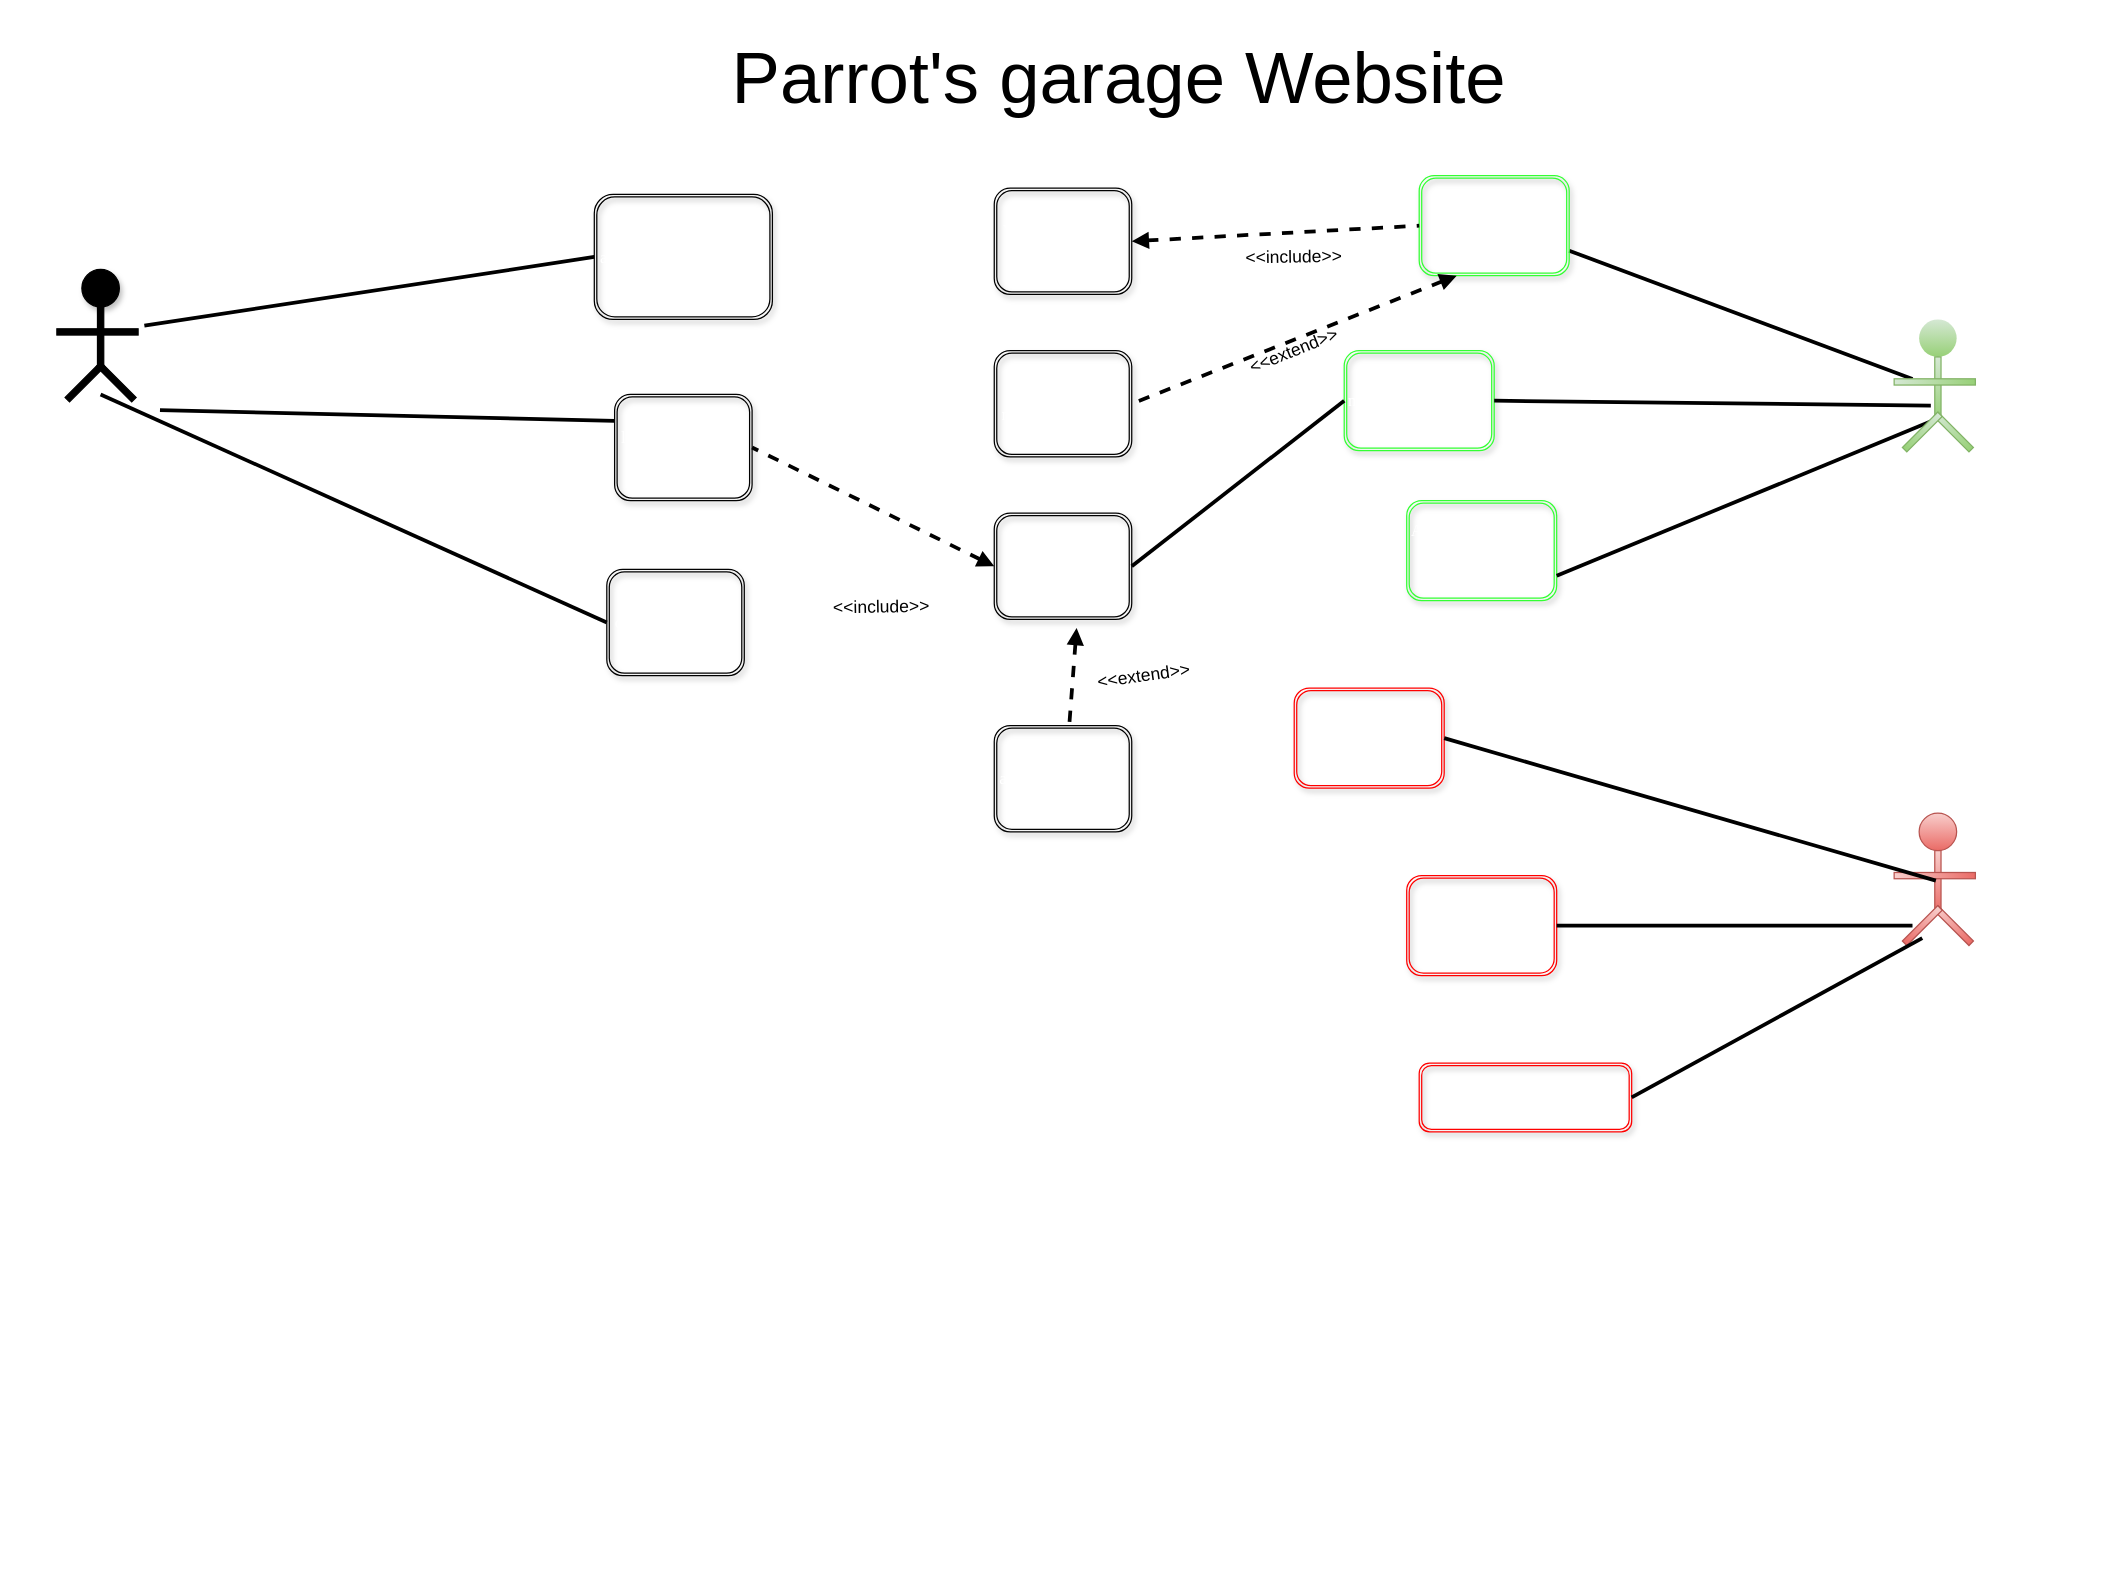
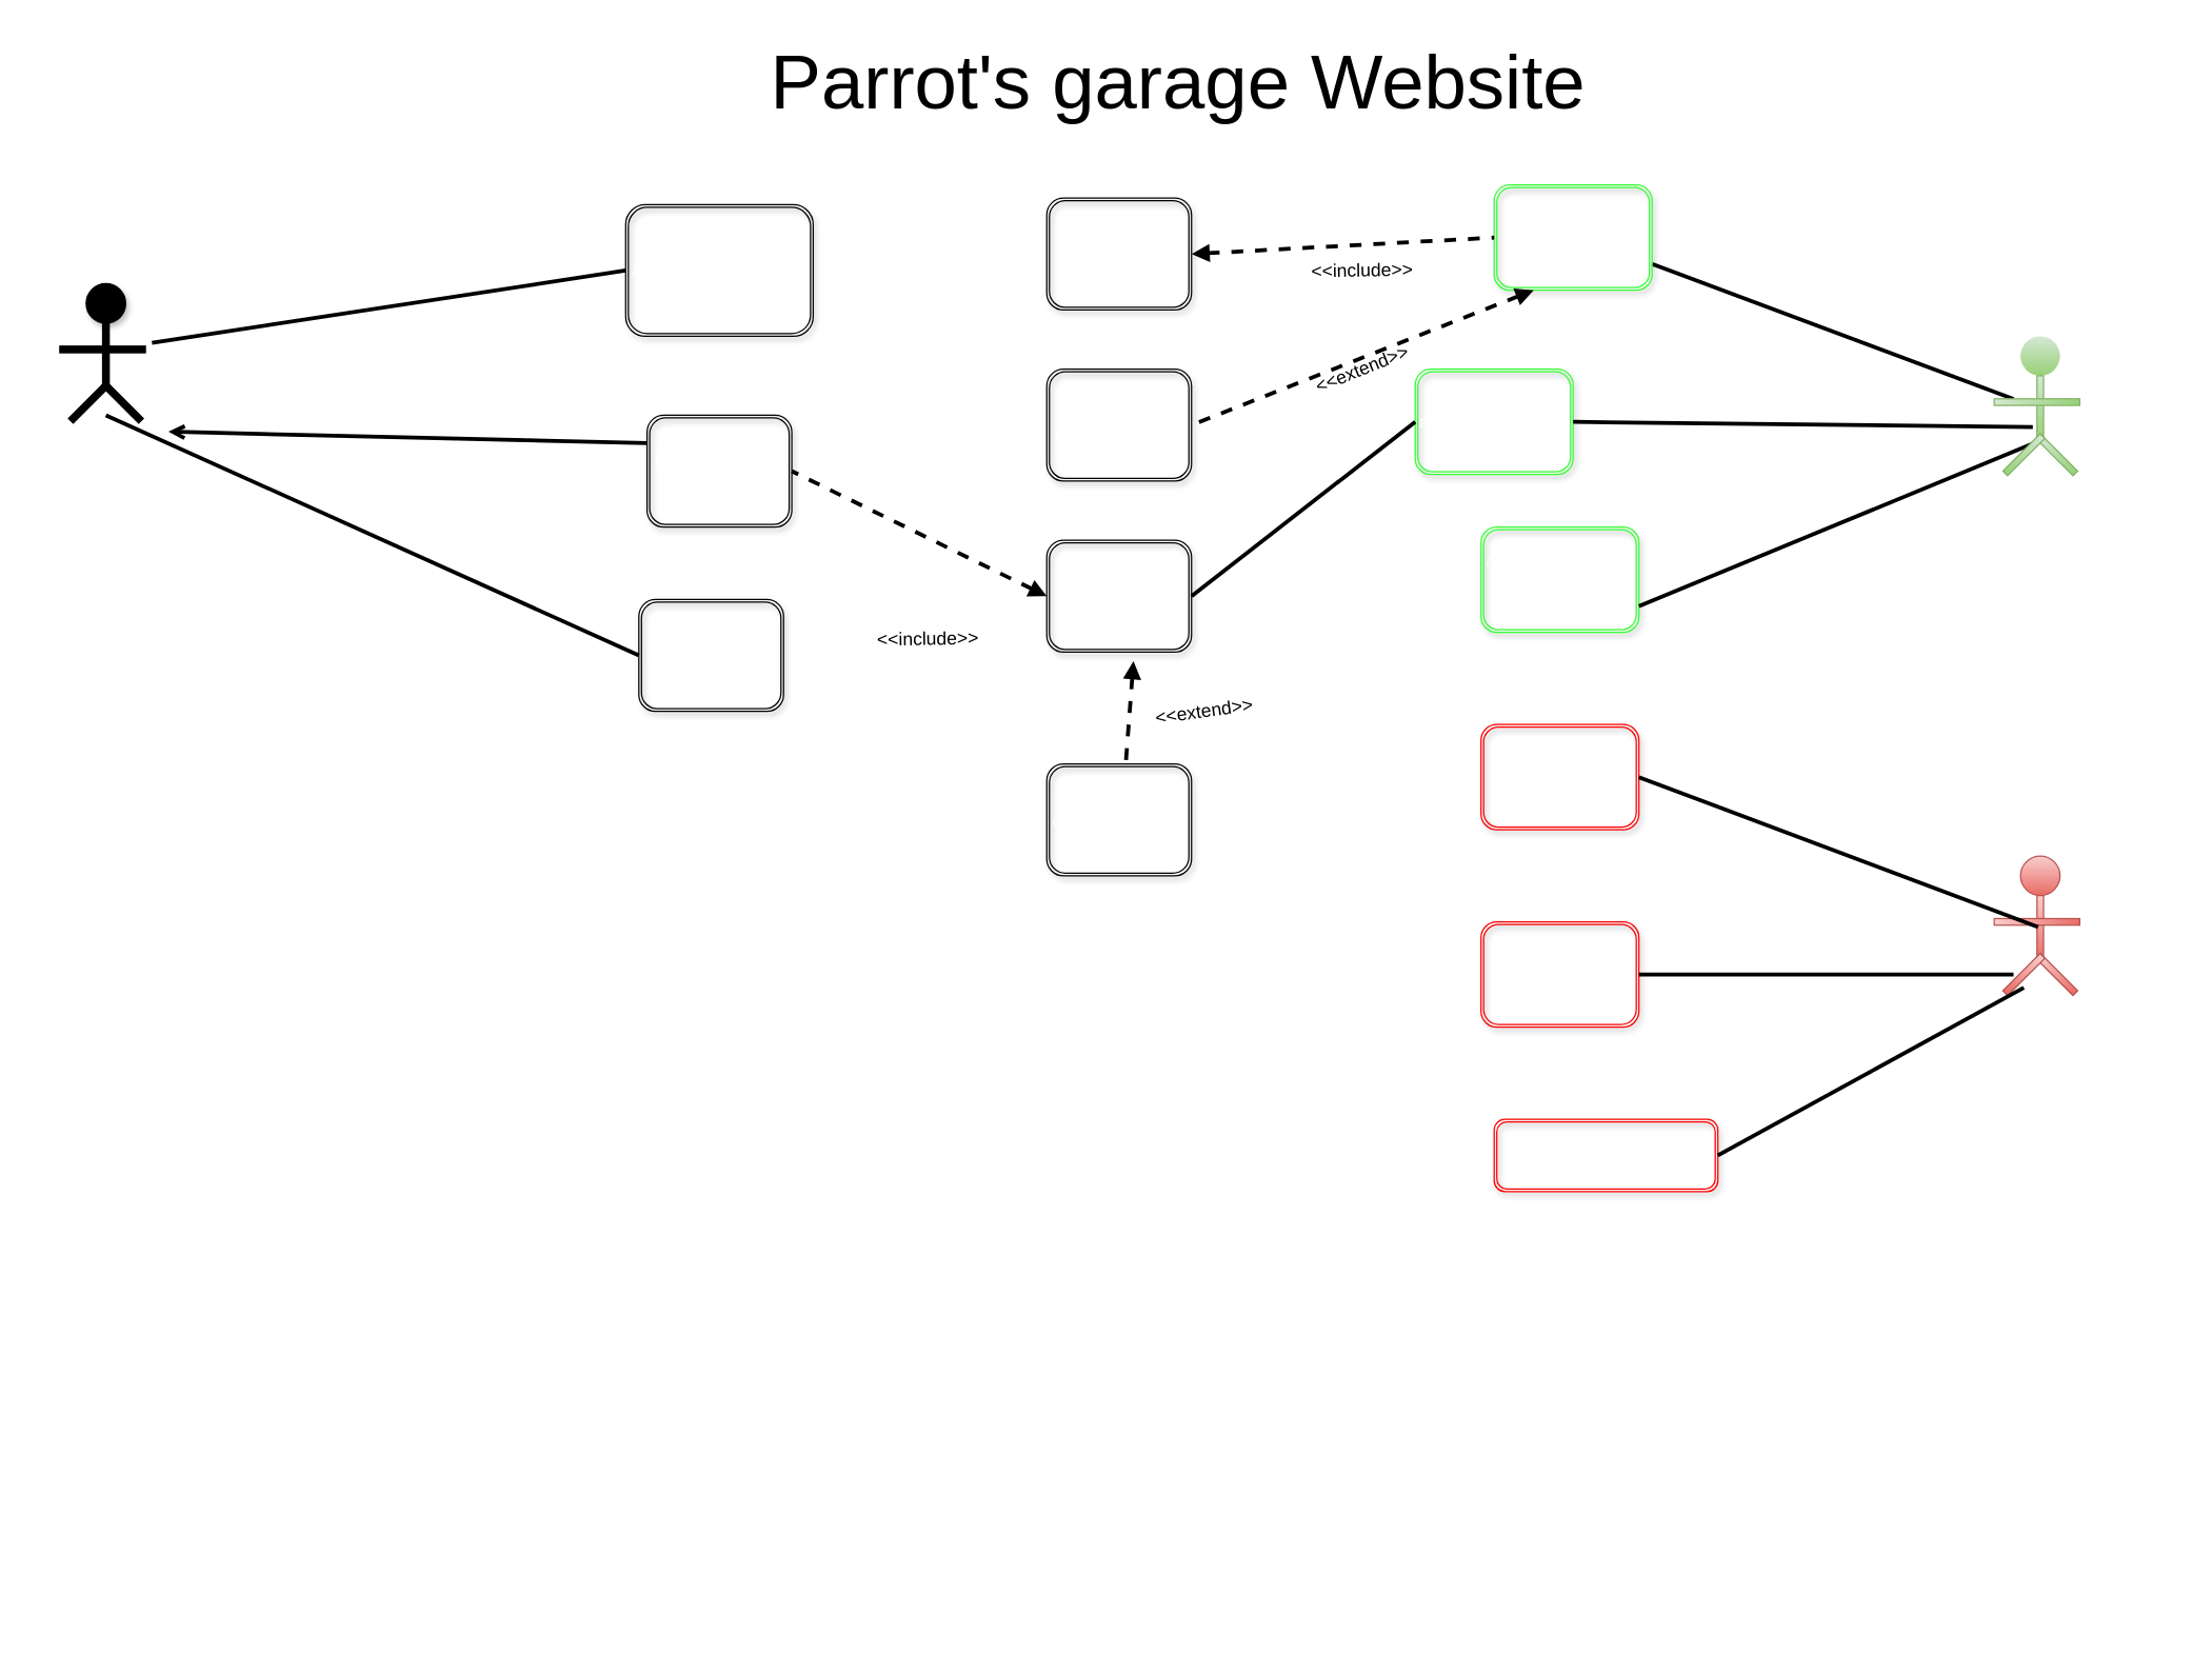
- <mxCell id="22" value="" style="endArrow=none;html=1;strokeWidth=3;fontFamily=Verdana;fontSize=13;fontColor=#FFFFFF;startArrow=none;startFill=0;entryX=0;entryY=0;entryDx=107.5;entryDy=12.5;exitX=0;exitY=0.25;exitDx=0;exitDy=0;entryPerimeter=0;" parent="1" source="33" target="10" edge="1"><mxGeometry width="50" height="50" relative="1" as="geometry"><mxPoint x="705" y="460" as="sourcePoint" /><mxPoint x="305" y="300" as="targetPoint" /><Array as="points" /></mxGeometry></mxCell>
+ <mxCell id="22" value="" style="endArrow=open;html=1;strokeWidth=3;fontFamily=Verdana;fontSize=13;fontColor=#FFFFFF;startArrow=none;startFill=0;entryX=0;entryY=0;entryDx=107.5;entryDy=12.5;exitX=0;exitY=0.25;exitDx=0;exitDy=0;entryPerimeter=0;" parent="1" source="33" target="10" edge="1"><mxGeometry width="50" height="50" relative="1" as="geometry"><mxPoint x="705" y="460" as="sourcePoint" /><mxPoint x="305" y="300" as="targetPoint" /><Array as="points" /></mxGeometry></mxCell>
- <mxCell id="19" value="creer un compte employé" style="shape=ext;double=1;rounded=1;whiteSpace=wrap;html=1;shadow=1;strokeColor=#FF0000;fontFamily=Verdana;fontSize=13;fontColor=#FFFFFF;fillColor=none;gradientColor=default;" parent="1" vertex="1"><mxGeometry x="1035" y="550" width="120" height="80" as="geometry" /></mxCell>
+ <mxCell id="19" value="creer un compte employé" style="shape=ext;double=1;rounded=1;whiteSpace=wrap;html=1;shadow=1;strokeColor=#FF0000;fontFamily=Verdana;fontSize=13;fontColor=#FFFFFF;fillColor=none;gradientColor=default;" parent="1" vertex="1"><mxGeometry x="1125" y="550" width="120" height="80" as="geometry" /></mxCell>
